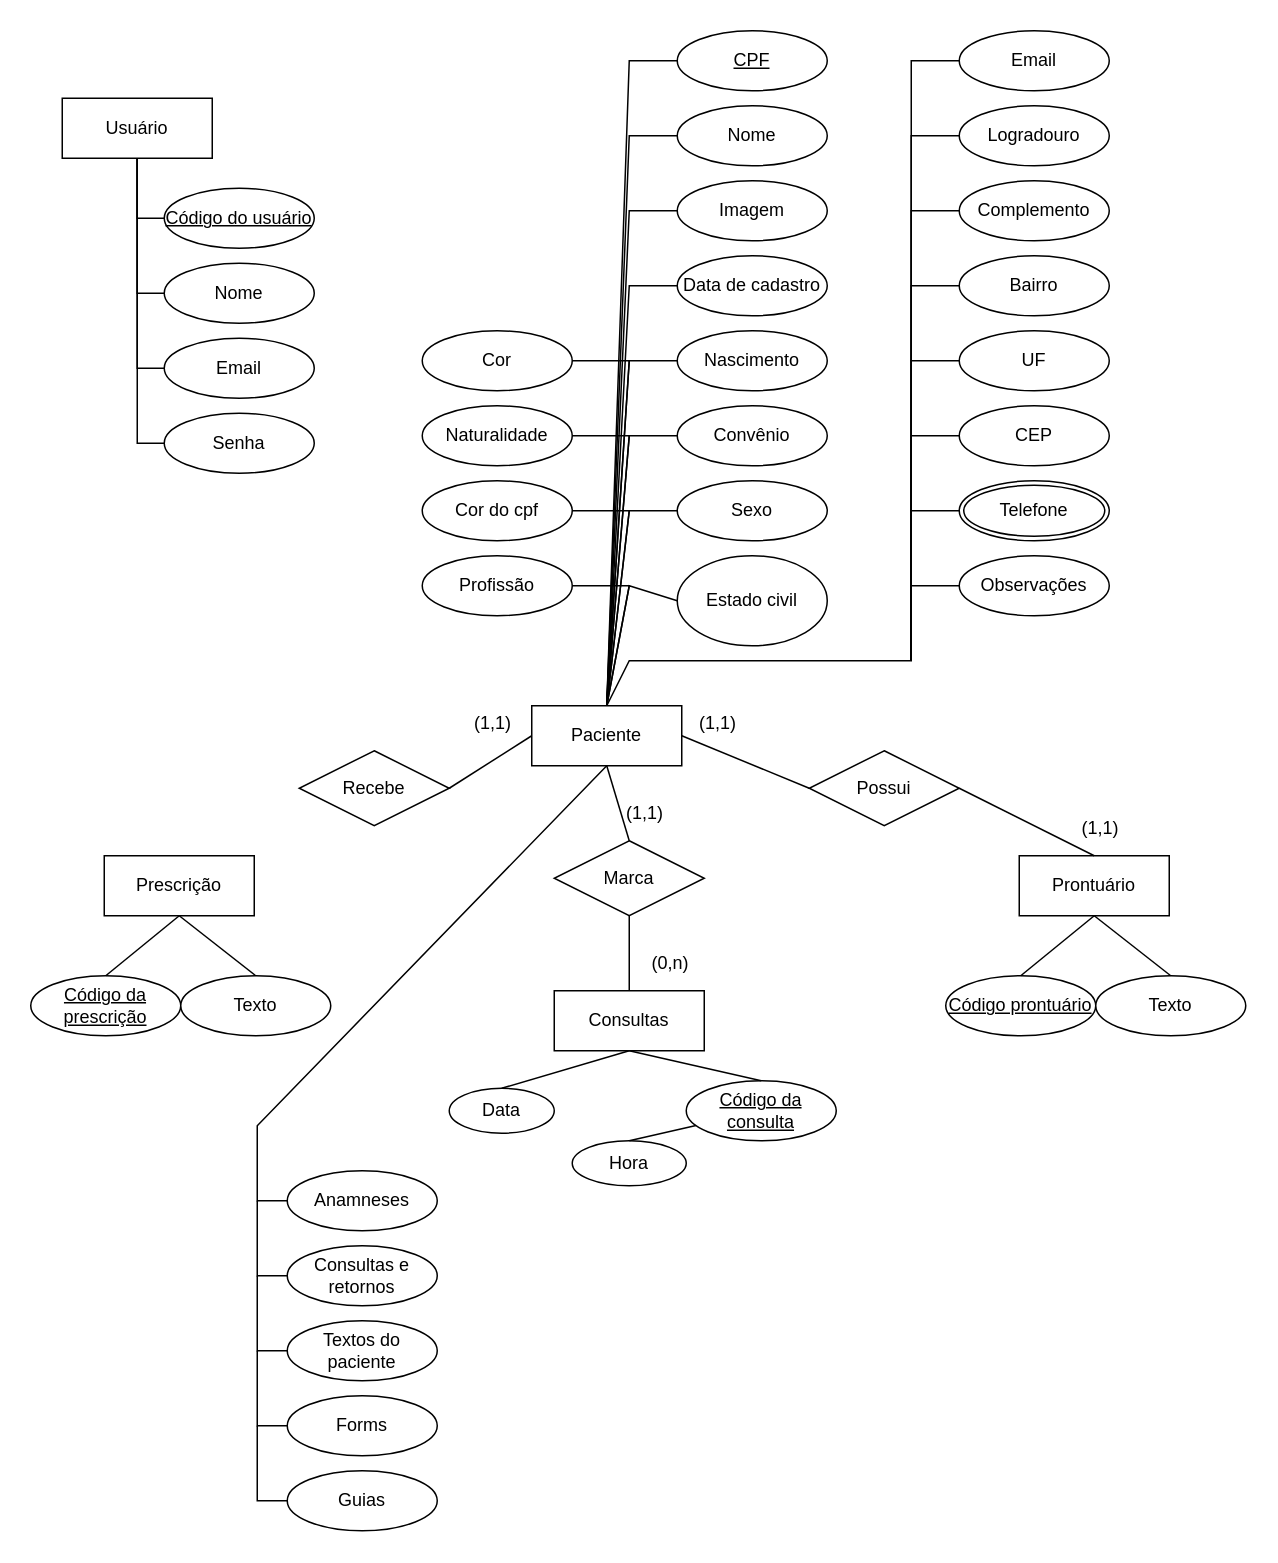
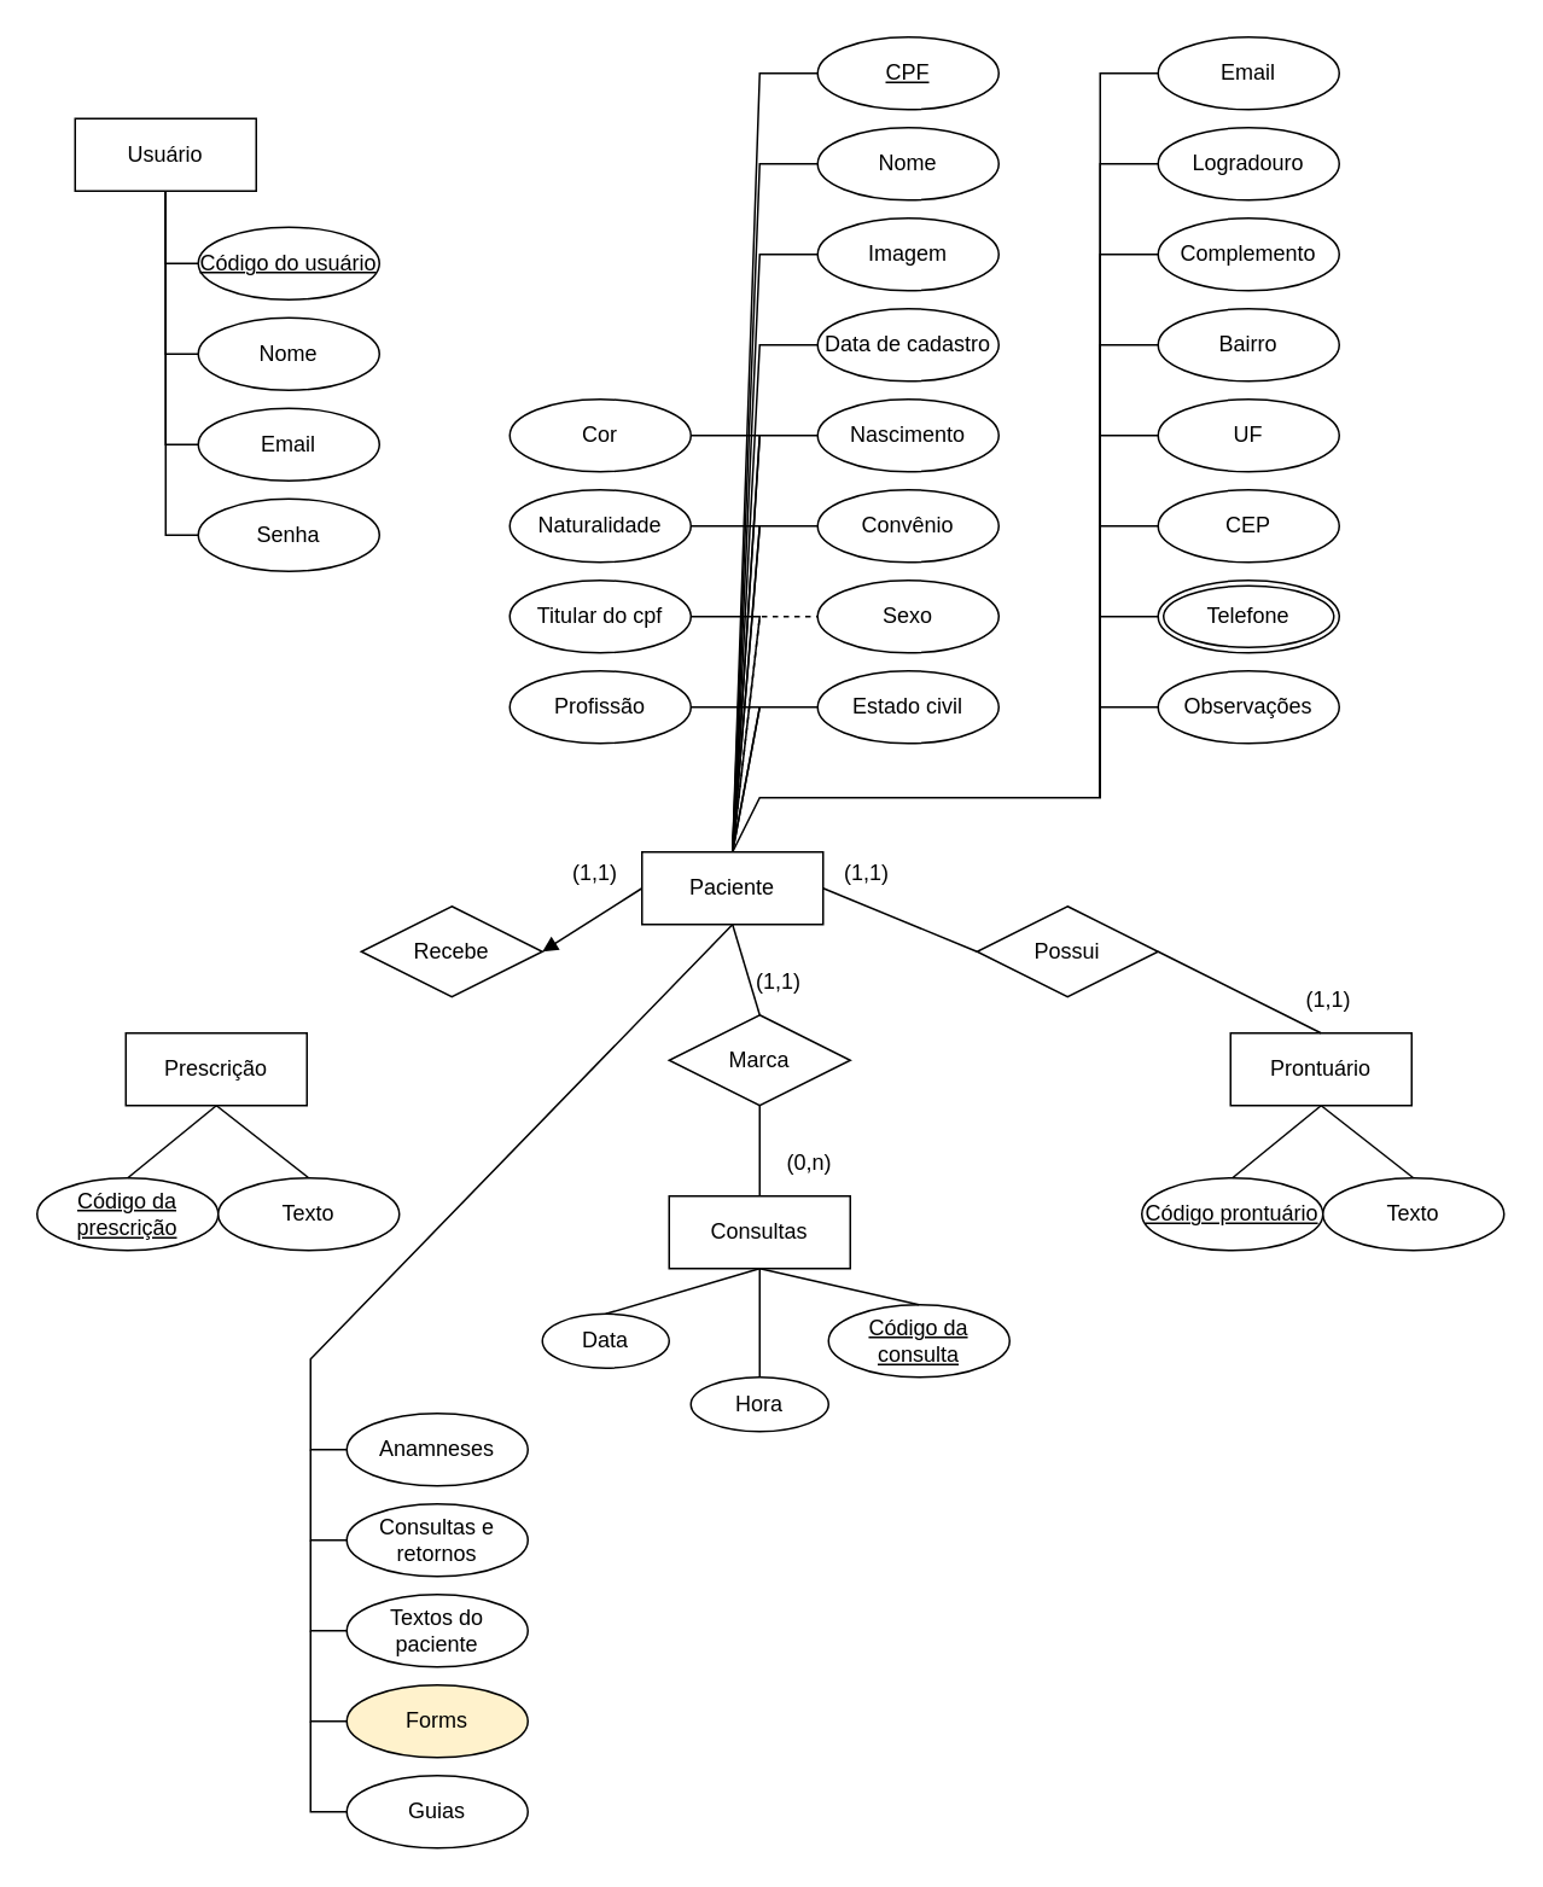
- <mxCell id="53" value="Cor do cpf" style="ellipse;whiteSpace=wrap;html=1;align=center;" parent="1" vertex="1"><mxGeometry x="281" y="320" width="100" height="40" as="geometry" /></mxCell>
+ <mxCell id="53" value="Titular do cpf" style="ellipse;whiteSpace=wrap;html=1;align=center;" parent="1" vertex="1"><mxGeometry x="281" y="320" width="100" height="40" as="geometry" /></mxCell>
- <mxCell id="71" value="" style="endArrow=none;html=1;rounded=0;exitX=0.5;exitY=0;exitDx=0;exitDy=0;entryX=0;entryY=0.5;entryDx=0;entryDy=0;" parent="1" source="2" target="50" edge="1"><mxGeometry relative="1" as="geometry"><mxPoint x="361" y="340" as="sourcePoint" /><mxPoint x="521" y="340" as="targetPoint" /><Array as="points"><mxPoint x="419" y="340" /></Array></mxGeometry></mxCell>
+ <mxCell id="71" value="" style="endArrow=none;html=1;rounded=0;exitX=0.5;exitY=0;exitDx=0;exitDy=0;entryX=0;entryY=0.5;entryDx=0;entryDy=0;dashed=1;" parent="1" source="2" target="50" edge="1"><mxGeometry relative="1" as="geometry"><mxPoint x="361" y="340" as="sourcePoint" /><mxPoint x="521" y="340" as="targetPoint" /><Array as="points"><mxPoint x="419" y="340" /></Array></mxGeometry></mxCell>
- <mxCell id="49" value="Estado civil" style="ellipse;whiteSpace=wrap;html=1;align=center;" parent="1" vertex="1"><mxGeometry x="451" y="370" width="100" height="60" as="geometry" /></mxCell>
+ <mxCell id="49" value="Estado civil" style="ellipse;whiteSpace=wrap;html=1;align=center;" parent="1" vertex="1"><mxGeometry x="451" y="370" width="100" height="40" as="geometry" /></mxCell>
- <mxCell id="37" value="" style="endArrow=none;html=1;rounded=0;entryX=1;entryY=0.5;entryDx=0;entryDy=0;exitX=0;exitY=0.5;exitDx=0;exitDy=0;" parent="1" source="2" target="36" edge="1"><mxGeometry relative="1" as="geometry"><mxPoint x="479" y="500" as="sourcePoint" /><mxPoint x="549" y="535" as="targetPoint" /></mxGeometry></mxCell>
+ <mxCell id="37" value="" style="endArrow=block;html=1;rounded=0;entryX=1;entryY=0.5;entryDx=0;entryDy=0;exitX=0;exitY=0.5;exitDx=0;exitDy=0;" parent="1" source="2" target="36" edge="1"><mxGeometry relative="1" as="geometry"><mxPoint x="479" y="500" as="sourcePoint" /><mxPoint x="549" y="535" as="targetPoint" /></mxGeometry></mxCell>
- <mxCell id="24" value="" style="endArrow=none;html=1;rounded=0;exitX=0.5;exitY=0;exitDx=0;exitDy=0;" parent="1" source="21" target="22" edge="1"><mxGeometry relative="1" as="geometry"><mxPoint x="335" y="750" as="sourcePoint" /><mxPoint x="420" y="710" as="targetPoint" /></mxGeometry></mxCell>
+ <mxCell id="24" value="" style="endArrow=none;html=1;rounded=0;exitX=0.5;exitY=0;exitDx=0;exitDy=0;entryX=0.5;entryY=1;entryDx=0;entryDy=0;" parent="1" source="21" target="3" edge="1"><mxGeometry relative="1" as="geometry"><mxPoint x="335" y="750" as="sourcePoint" /><mxPoint x="420" y="710" as="targetPoint" /></mxGeometry></mxCell>
- <mxCell id="86" value="Forms" style="ellipse;whiteSpace=wrap;html=1;align=center;" vertex="1" parent="1"><mxGeometry x="191" y="930" width="100" height="40" as="geometry" /></mxCell>
+ <mxCell id="86" value="Forms" style="ellipse;whiteSpace=wrap;html=1;align=center;fillColor=#fff2cc;" vertex="1" parent="1"><mxGeometry x="191" y="930" width="100" height="40" as="geometry" /></mxCell>
